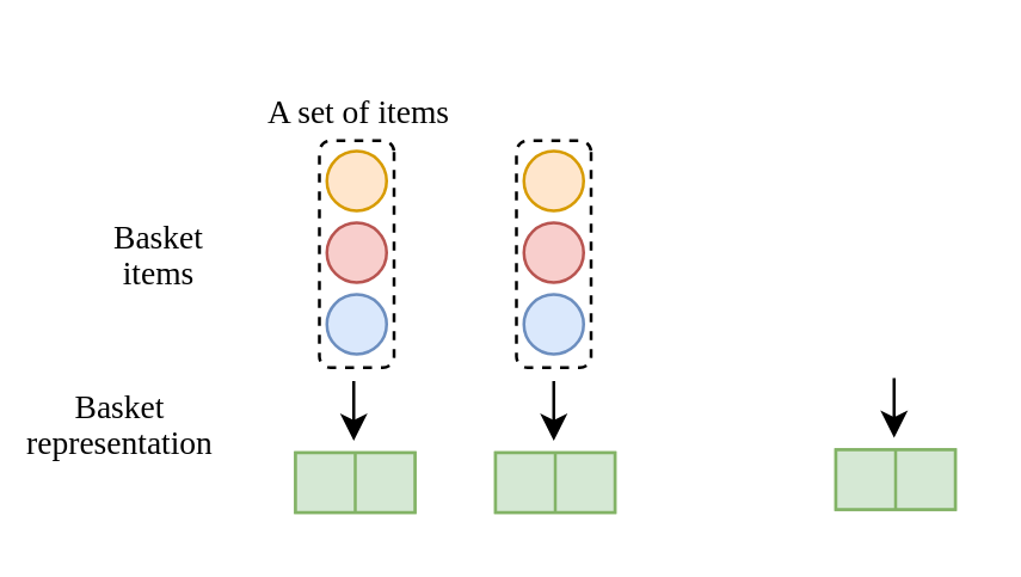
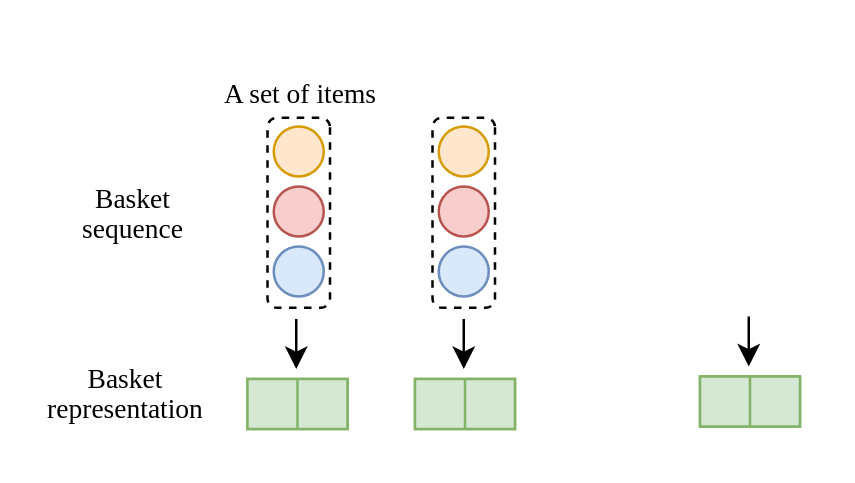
- <mxCell id="3" value="&lt;p style=&quot;line-height: 0%;&quot;&gt;&lt;font face=&quot;Comic Sans MS&quot; style=&quot;font-size: 11px;&quot;&gt;Basket&lt;/font&gt;&lt;/p&gt;&lt;p style=&quot;line-height: 0%;&quot;&gt;&lt;font face=&quot;Comic Sans MS&quot; style=&quot;font-size: 11px;&quot;&gt;items&lt;/font&gt;&lt;/p&gt;" style="text;strokeColor=none;align=center;fillColor=none;html=1;verticalAlign=middle;whiteSpace=wrap;rounded=0;dashed=1;" vertex="1" parent="1"><mxGeometry x="23" y="69" width="60" height="30" as="geometry" /></mxCell>
+ <mxCell id="3" value="&lt;p style=&quot;line-height: 0%;&quot;&gt;&lt;font face=&quot;Comic Sans MS&quot; style=&quot;font-size: 11px;&quot;&gt;Basket&lt;/font&gt;&lt;/p&gt;&lt;p style=&quot;line-height: 0%;&quot;&gt;&lt;font face=&quot;Comic Sans MS&quot; style=&quot;font-size: 11px;&quot;&gt;sequence&lt;/font&gt;&lt;/p&gt;" style="text;strokeColor=none;align=center;fillColor=none;html=1;verticalAlign=middle;whiteSpace=wrap;rounded=0;dashed=1;" vertex="1" parent="1"><mxGeometry x="23" y="69" width="60" height="30" as="geometry" /></mxCell>
- <mxCell id="8" value="&lt;p style=&quot;line-height: 0%;&quot;&gt;&lt;font face=&quot;Comic Sans MS&quot; style=&quot;font-size: 11px;&quot;&gt;Basket&lt;/font&gt;&lt;/p&gt;&lt;p style=&quot;line-height: 0%;&quot;&gt;&lt;font face=&quot;Comic Sans MS&quot;&gt;&lt;span style=&quot;font-size: 11px;&quot;&gt;representation&lt;/span&gt;&lt;/font&gt;&lt;/p&gt;" style="text;strokeColor=none;align=center;fillColor=none;html=1;verticalAlign=middle;whiteSpace=wrap;rounded=0;dashed=1;" vertex="1" parent="1"><mxGeometry x="10" y="126" width="60" height="30" as="geometry" /></mxCell>
+ <mxCell id="8" value="&lt;p style=&quot;line-height: 0%;&quot;&gt;&lt;font face=&quot;Comic Sans MS&quot; style=&quot;font-size: 11px;&quot;&gt;Basket&lt;/font&gt;&lt;/p&gt;&lt;p style=&quot;line-height: 0%;&quot;&gt;&lt;font face=&quot;Comic Sans MS&quot;&gt;&lt;span style=&quot;font-size: 11px;&quot;&gt;representation&lt;/span&gt;&lt;/font&gt;&lt;/p&gt;" style="text;strokeColor=none;align=center;fillColor=none;html=1;verticalAlign=middle;whiteSpace=wrap;rounded=0;dashed=1;" vertex="1" parent="1"><mxGeometry x="20" y="141" width="60" height="30" as="geometry" /></mxCell>
